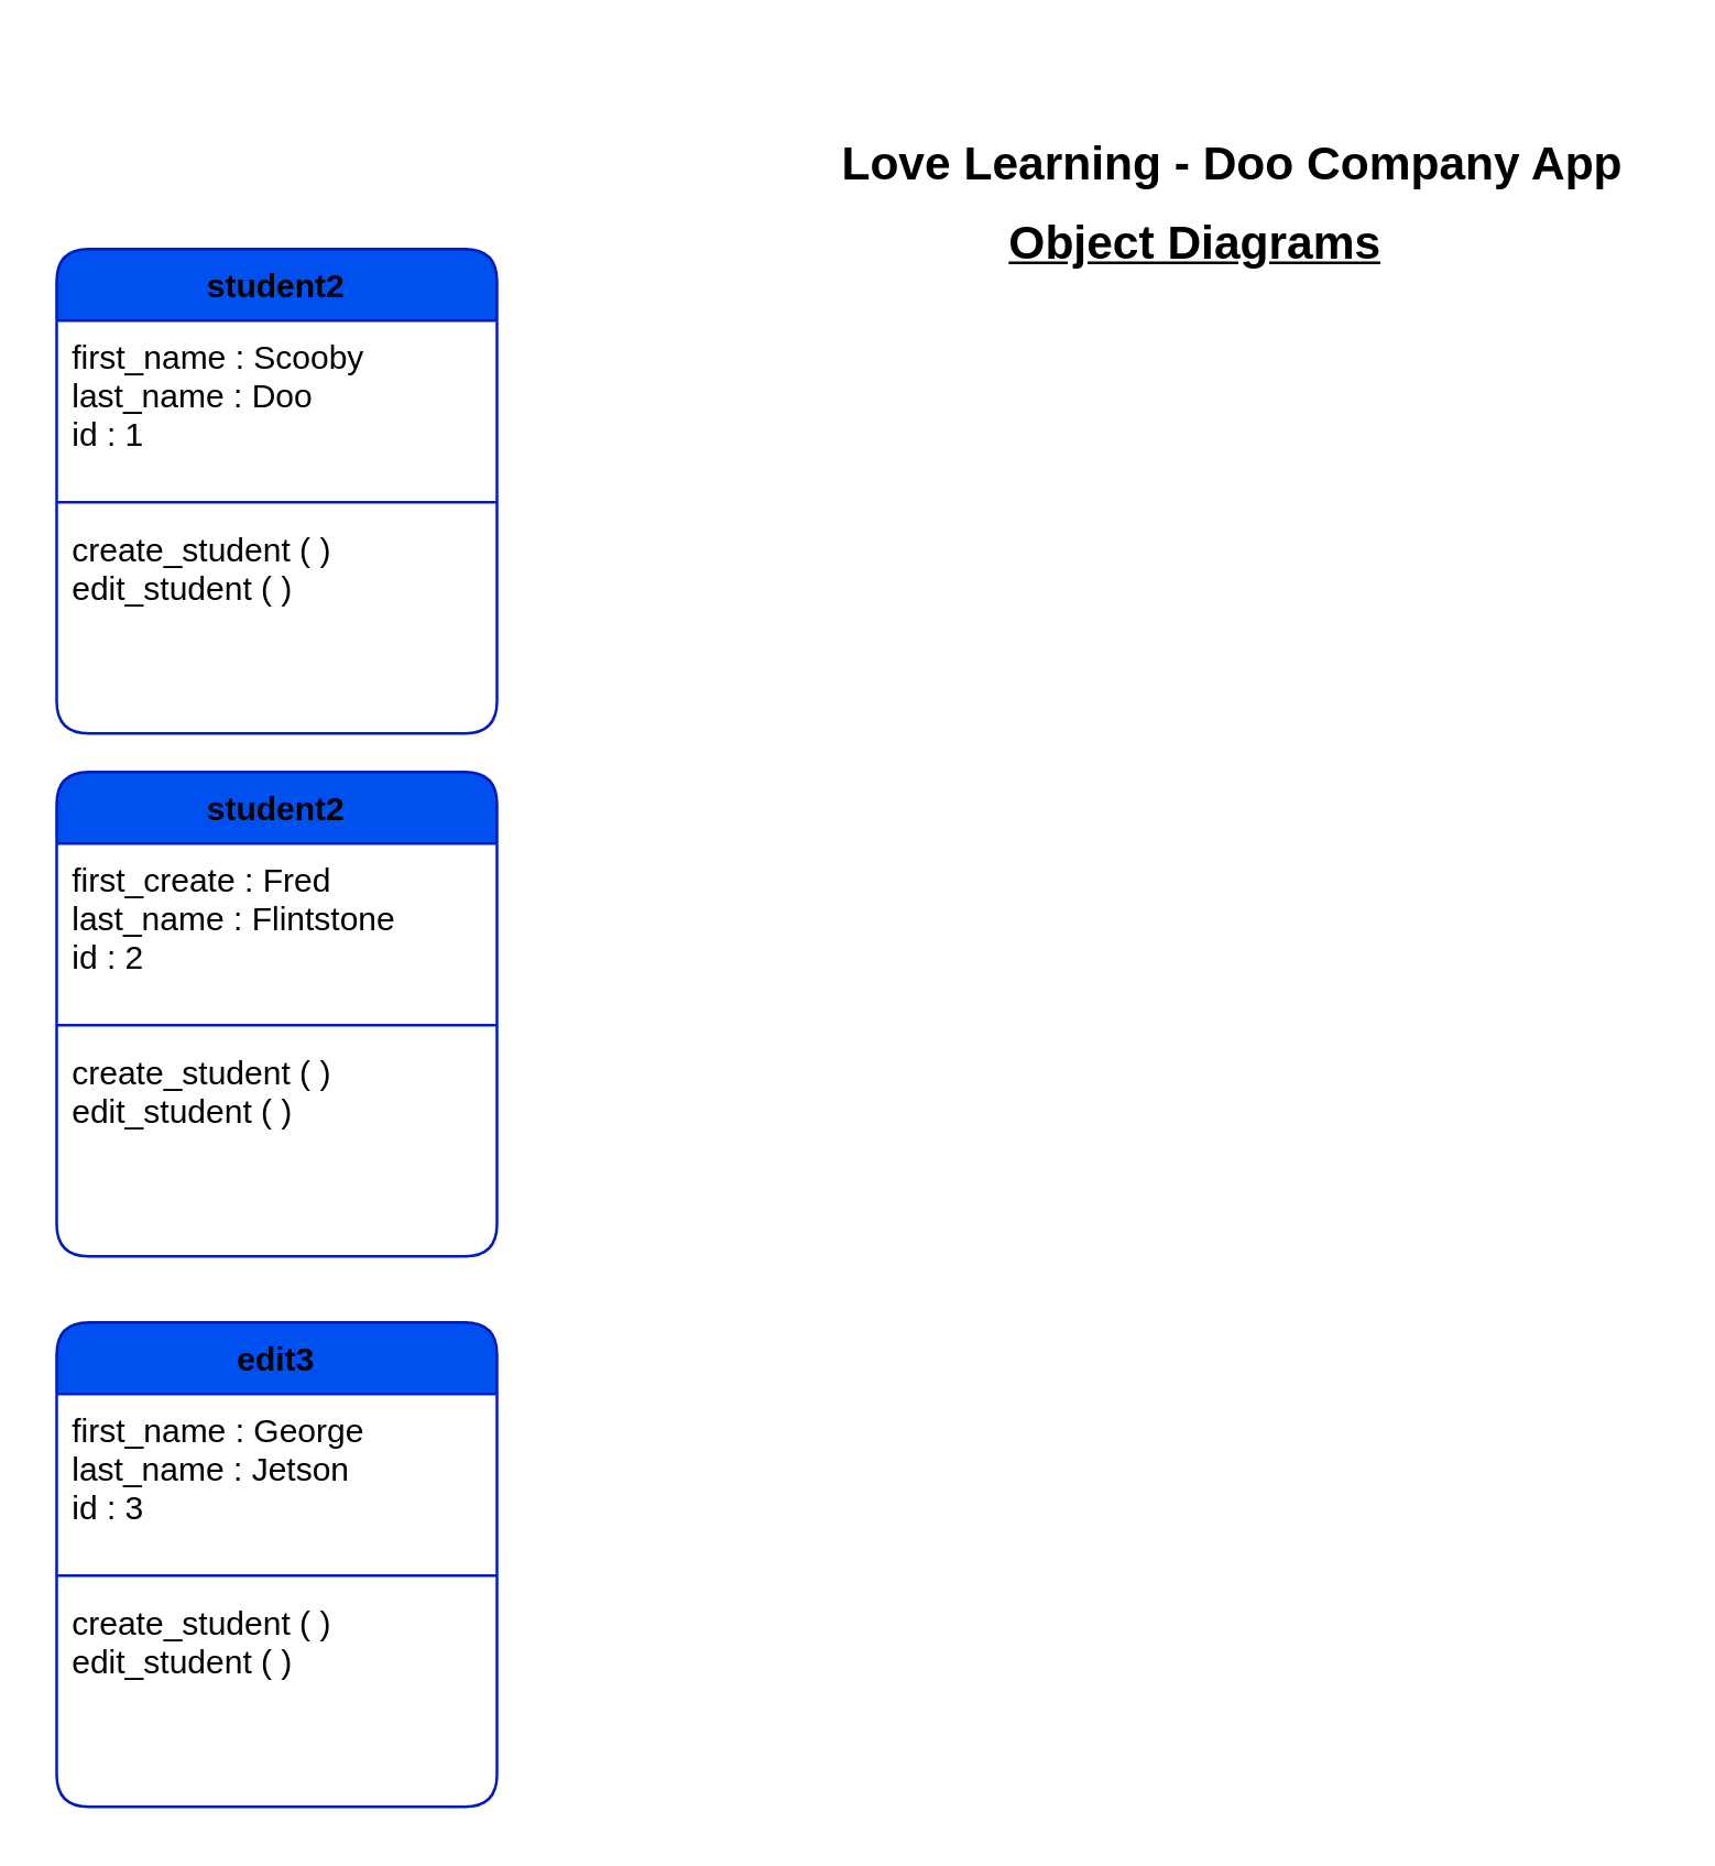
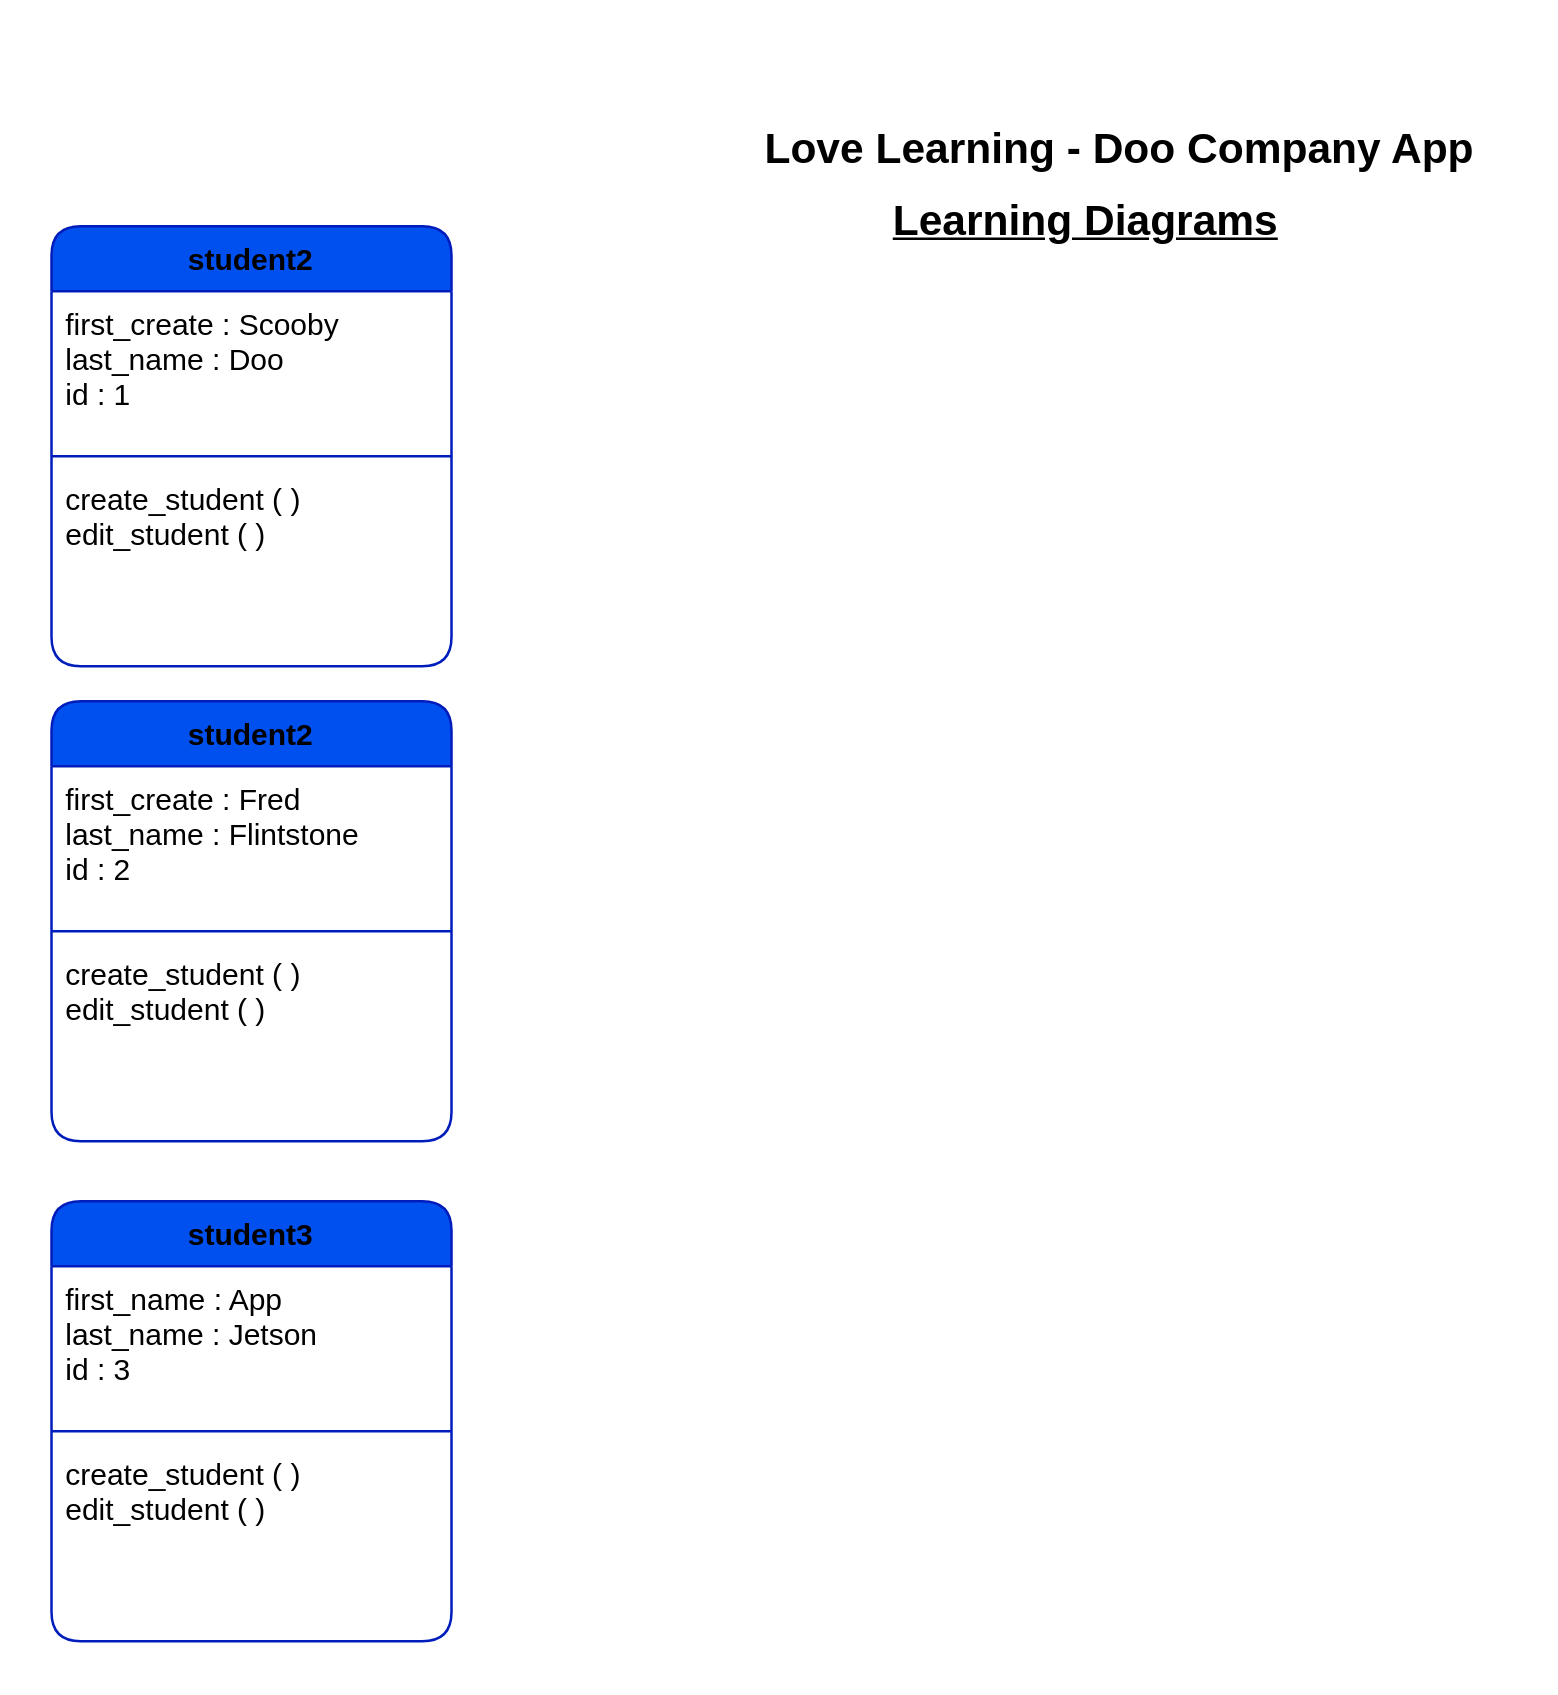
- <mxCell id="7" value="Object Diagrams" style="text;html=1;strokeColor=none;fillColor=none;align=center;verticalAlign=middle;whiteSpace=wrap;rounded=1;fontSize=17;fontStyle=5;fontColor=#000000;" vertex="1" parent="1"><mxGeometry x="323" y="63" width="222" height="52" as="geometry" /></mxCell>
+ <mxCell id="7" value="Learning Diagrams" style="text;html=1;strokeColor=none;fillColor=none;align=center;verticalAlign=middle;whiteSpace=wrap;rounded=1;fontSize=17;fontStyle=5;fontColor=#000000;" vertex="1" parent="1"><mxGeometry x="323" y="63" width="222" height="52" as="geometry" /></mxCell>
- <mxCell id="3" value="first_name : Scooby&#10;last_name : Doo&#10;id : 1" style="text;strokeColor=none;fillColor=none;align=left;verticalAlign=top;spacingLeft=4;spacingRight=4;overflow=hidden;rotatable=0;points=[[0,0.5],[1,0.5]];portConstraint=eastwest;rounded=1;fontColor=#000000;" vertex="1" parent="2"><mxGeometry y="26" width="160" height="62" as="geometry" /></mxCell>
+ <mxCell id="3" value="first_create : Scooby&#10;last_name : Doo&#10;id : 1" style="text;strokeColor=none;fillColor=none;align=left;verticalAlign=top;spacingLeft=4;spacingRight=4;overflow=hidden;rotatable=0;points=[[0,0.5],[1,0.5]];portConstraint=eastwest;rounded=1;fontColor=#000000;" vertex="1" parent="2"><mxGeometry y="26" width="160" height="62" as="geometry" /></mxCell>
- <mxCell id="12" value="edit3" style="swimlane;fontStyle=1;align=center;verticalAlign=top;childLayout=stackLayout;horizontal=1;startSize=26;horizontalStack=0;resizeParent=1;resizeParentMax=0;resizeLast=0;collapsible=1;marginBottom=0;rounded=1;fontColor=#000000;fillColor=#0050ef;strokeColor=#001DBC;" vertex="1" parent="1"><mxGeometry x="20" y="480" width="160" height="176" as="geometry" /></mxCell>
+ <mxCell id="12" value="student3" style="swimlane;fontStyle=1;align=center;verticalAlign=top;childLayout=stackLayout;horizontal=1;startSize=26;horizontalStack=0;resizeParent=1;resizeParentMax=0;resizeLast=0;collapsible=1;marginBottom=0;rounded=1;fontColor=#000000;fillColor=#0050ef;strokeColor=#001DBC;" vertex="1" parent="1"><mxGeometry x="20" y="480" width="160" height="176" as="geometry" /></mxCell>
- <mxCell id="13" value="first_name : George&#10;last_name : Jetson&#10;id : 3" style="text;strokeColor=none;fillColor=none;align=left;verticalAlign=top;spacingLeft=4;spacingRight=4;overflow=hidden;rotatable=0;points=[[0,0.5],[1,0.5]];portConstraint=eastwest;rounded=1;fontColor=#000000;" vertex="1" parent="12"><mxGeometry y="26" width="160" height="62" as="geometry" /></mxCell>
+ <mxCell id="13" value="first_name : App&#10;last_name : Jetson&#10;id : 3" style="text;strokeColor=none;fillColor=none;align=left;verticalAlign=top;spacingLeft=4;spacingRight=4;overflow=hidden;rotatable=0;points=[[0,0.5],[1,0.5]];portConstraint=eastwest;rounded=1;fontColor=#000000;" vertex="1" parent="12"><mxGeometry y="26" width="160" height="62" as="geometry" /></mxCell>
